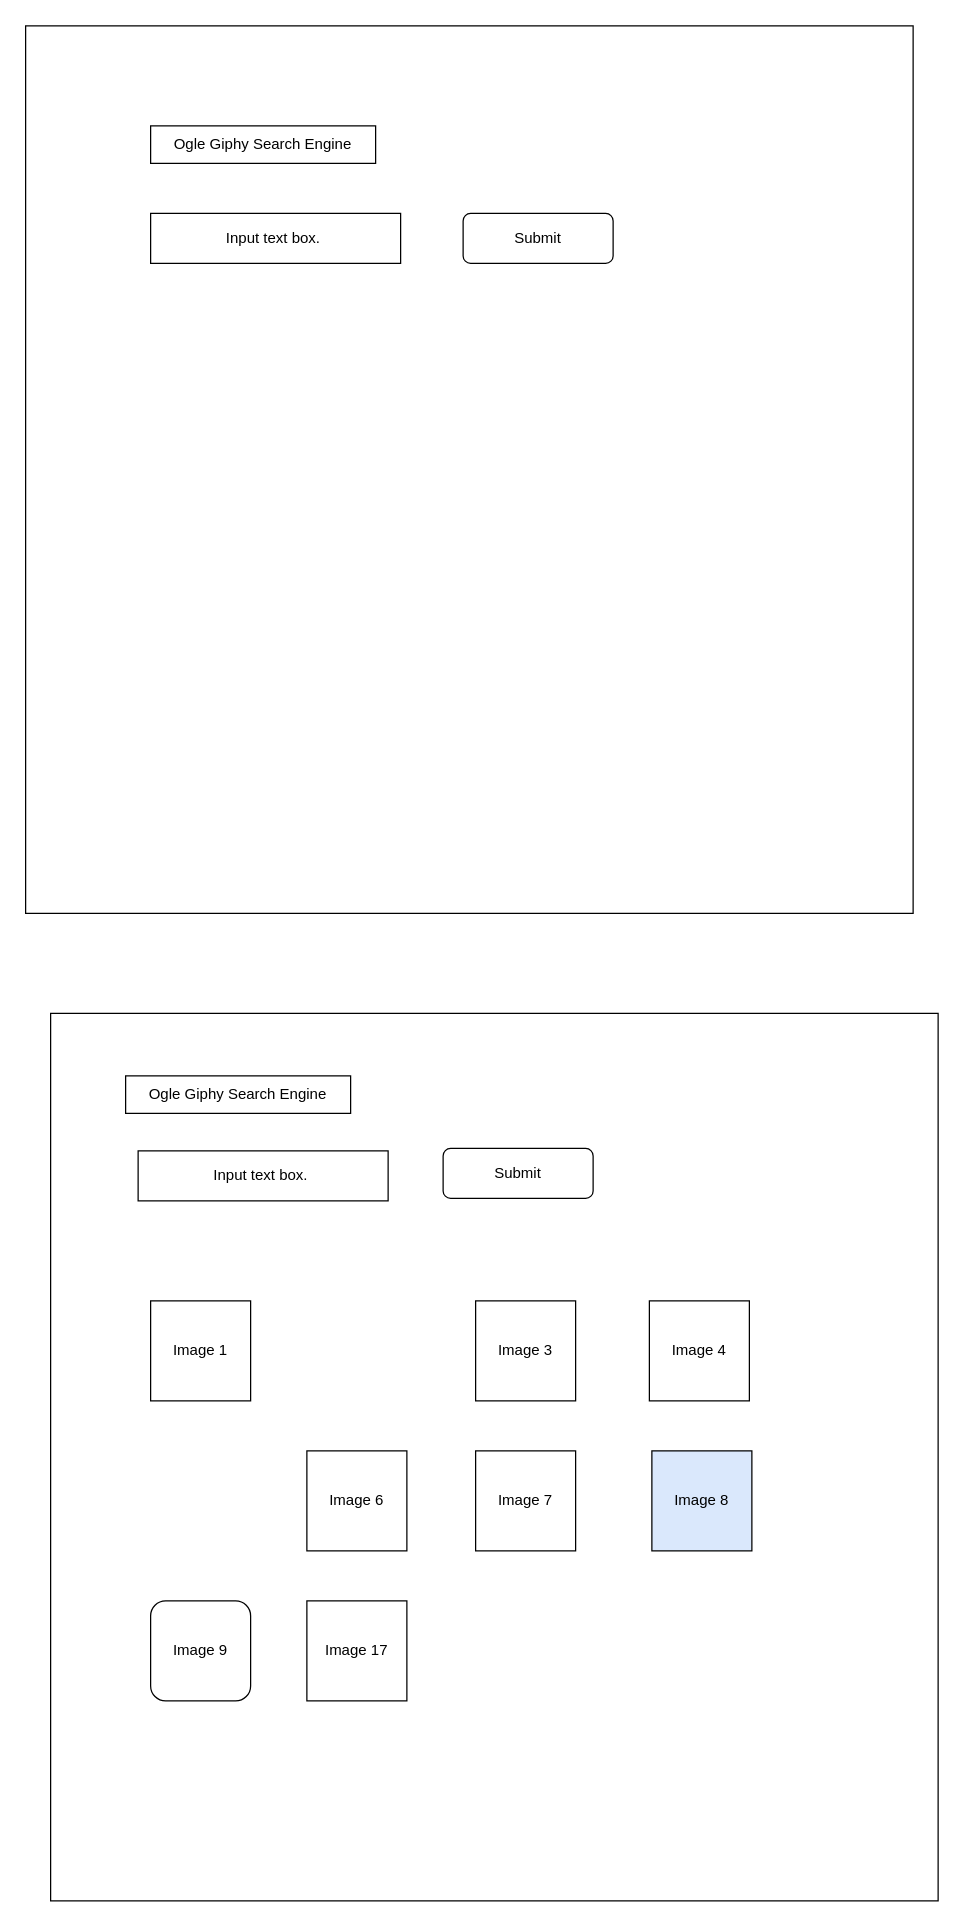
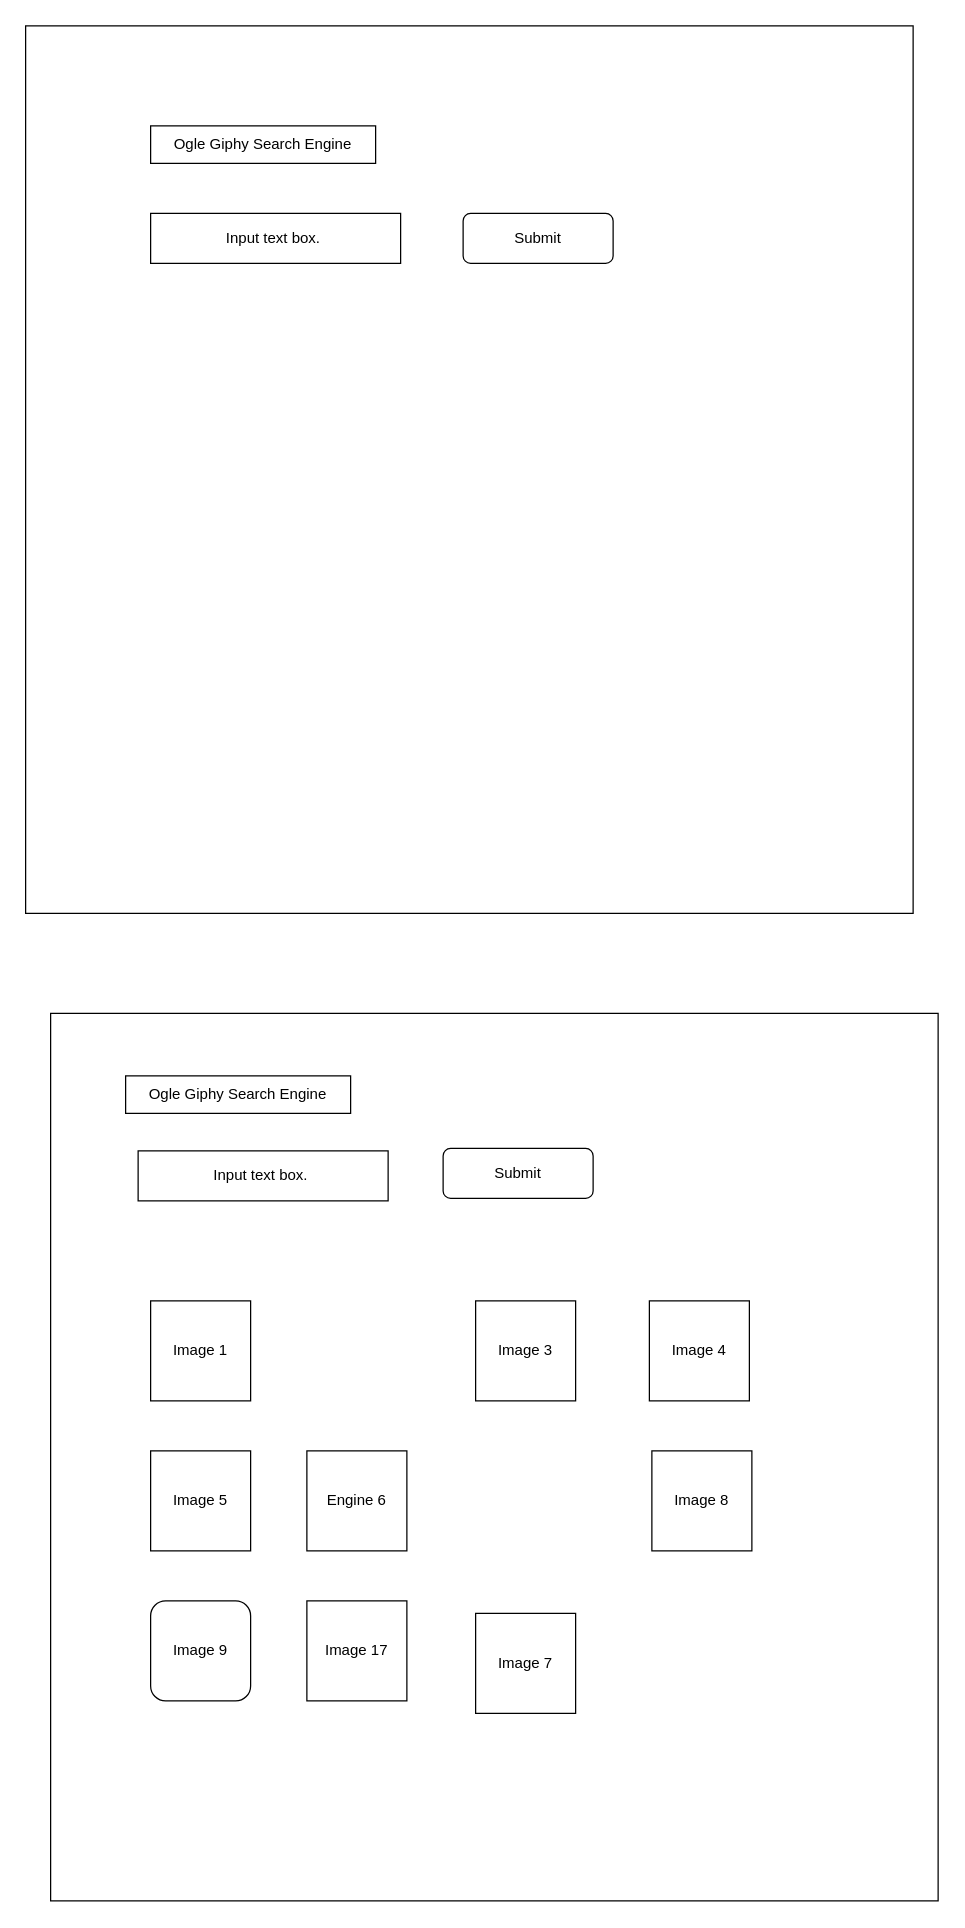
+ <mxCell id="12" value="Image 5" style="whiteSpace=wrap;html=1;aspect=fixed;" vertex="1" parent="1"><mxGeometry x="120" y="1160" width="80" height="80" as="geometry" /></mxCell>
- <mxCell id="13" value="Image 6" style="whiteSpace=wrap;html=1;aspect=fixed;" vertex="1" parent="1"><mxGeometry x="245" y="1160" width="80" height="80" as="geometry" /></mxCell>
+ <mxCell id="13" value="Engine 6" style="whiteSpace=wrap;html=1;aspect=fixed;" vertex="1" parent="1"><mxGeometry x="245" y="1160" width="80" height="80" as="geometry" /></mxCell>
- <mxCell id="14" value="Image 7" style="whiteSpace=wrap;html=1;aspect=fixed;" vertex="1" parent="1"><mxGeometry x="380" y="1160" width="80" height="80" as="geometry" /></mxCell>
+ <mxCell id="14" value="Image 7" style="whiteSpace=wrap;html=1;aspect=fixed;" vertex="1" parent="1"><mxGeometry x="380" y="1290" width="80" height="80" as="geometry" /></mxCell>
- <mxCell id="15" value="Image 8" style="whiteSpace=wrap;html=1;aspect=fixed;fillColor=#dae8fc;" vertex="1" parent="1"><mxGeometry x="521" y="1160" width="80" height="80" as="geometry" /></mxCell>
+ <mxCell id="15" value="Image 8" style="whiteSpace=wrap;html=1;aspect=fixed;" vertex="1" parent="1"><mxGeometry x="521" y="1160" width="80" height="80" as="geometry" /></mxCell>
